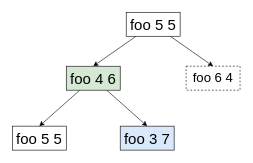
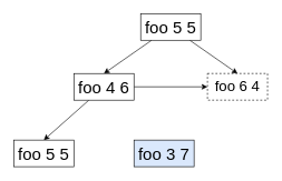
- <mxCell id="7" value="foo 4 6" style="rounded=0;whiteSpace=wrap;html=1;fontSize=25;fillColor=#d5e8d4;" parent="1" vertex="1"><mxGeometry x="110" y="110" width="90" height="40" as="geometry" /></mxCell>
+ <mxCell id="7" value="foo 4 6" style="rounded=0;whiteSpace=wrap;html=1;fontSize=25;" parent="1" vertex="1"><mxGeometry x="110" y="110" width="90" height="40" as="geometry" /></mxCell>
- <mxCell id="6" style="edgeStyle=none;rounded=0;orthogonalLoop=1;jettySize=auto;html=1;entryX=0.5;entryY=0;entryDx=0;entryDy=0;" edge="1" parent="1" source="7" target="10"><mxGeometry relative="1" as="geometry" /></mxCell>
+ <mxCell id="6" style="edgeStyle=none;rounded=0;orthogonalLoop=1;jettySize=auto;html=1;" edge="1" parent="1" source="7" target="8"><mxGeometry relative="1" as="geometry" /></mxCell>
